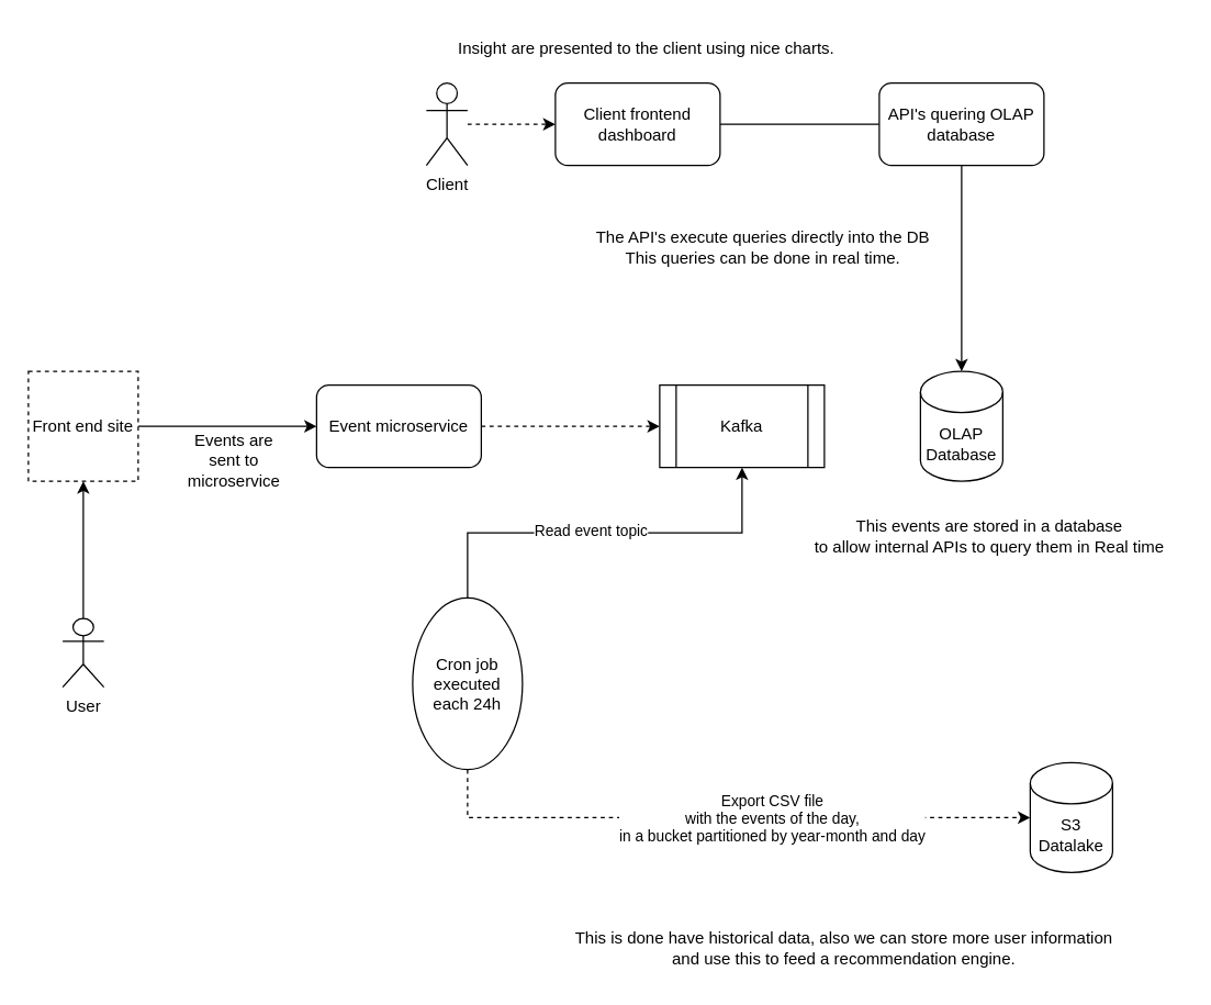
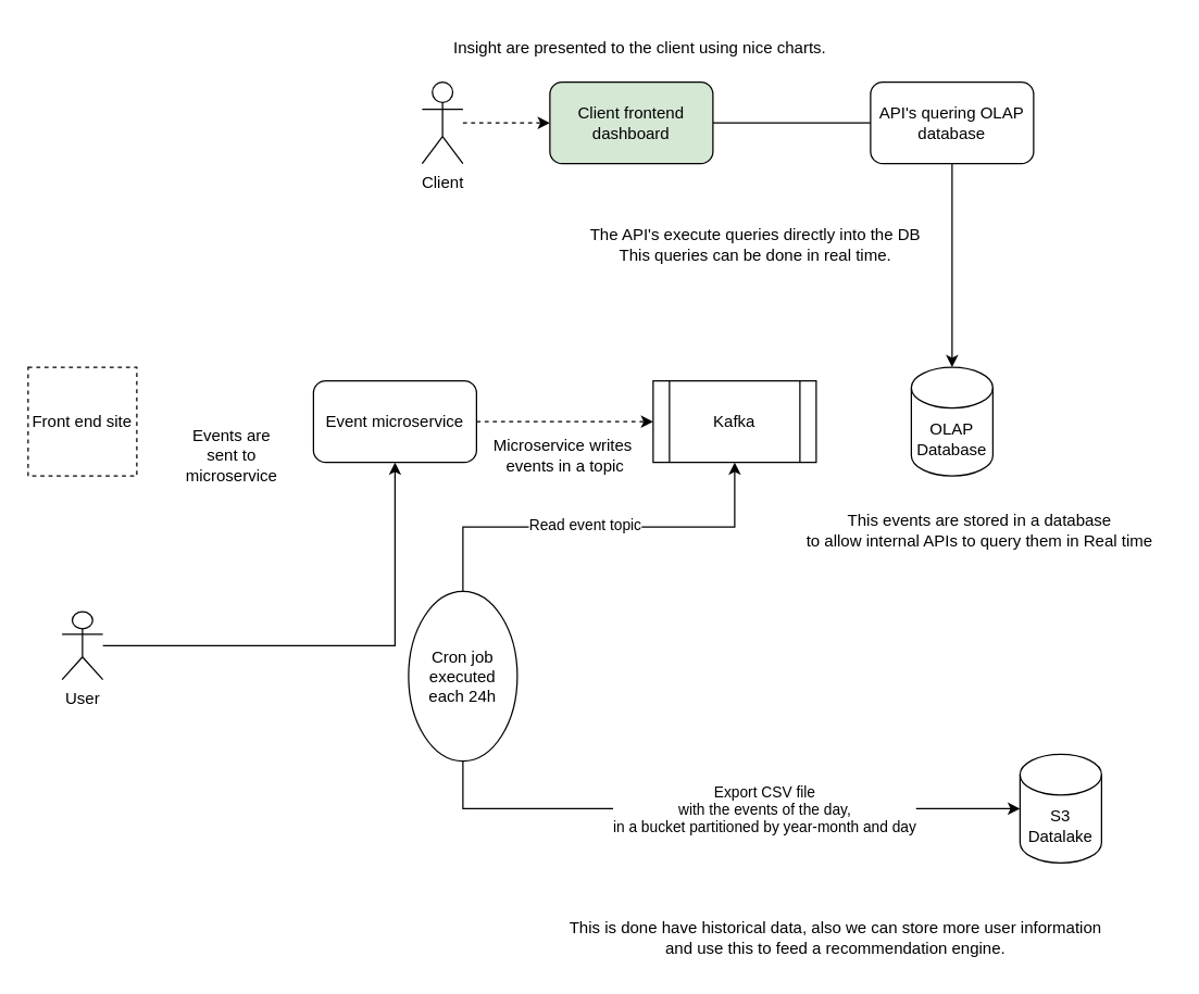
- <mxCell id="12" value="Client frontend dashboard" style="rounded=1;whiteSpace=wrap;html=1;" vertex="1" parent="1"><mxGeometry x="404" y="60" width="120" height="60" as="geometry" /></mxCell>
+ <mxCell id="12" value="Client frontend dashboard" style="rounded=1;whiteSpace=wrap;html=1;fillColor=#d5e8d4;" vertex="1" parent="1"><mxGeometry x="404" y="60" width="120" height="60" as="geometry" /></mxCell>
- <mxCell id="2" style="edgeStyle=orthogonalEdgeStyle;rounded=0;orthogonalLoop=1;jettySize=auto;html=1;exitX=1;exitY=0.5;exitDx=0;exitDy=0;entryX=0;entryY=0.5;entryDx=0;entryDy=0;" edge="1" parent="1" source="3" target="8"><mxGeometry relative="1" as="geometry" /></mxCell>
+ <mxCell id="18" value="Microservice writes&amp;nbsp;&lt;br&gt;events in a topic" style="text;html=1;align=center;verticalAlign=middle;resizable=0;points=[];autosize=1;strokeColor=none;fillColor=none;" vertex="1" parent="1"><mxGeometry x="350" y="315" width="130" height="40" as="geometry" /></mxCell>
- <mxCell id="15" style="edgeStyle=orthogonalEdgeStyle;rounded=0;orthogonalLoop=1;jettySize=auto;html=1;entryX=0.5;entryY=1;entryDx=0;entryDy=0;" edge="1" parent="1" source="16" target="3"><mxGeometry relative="1" as="geometry" /></mxCell>
+ <mxCell id="15" style="edgeStyle=orthogonalEdgeStyle;rounded=0;orthogonalLoop=1;jettySize=auto;html=1;" edge="1" parent="1" source="16" target="8"><mxGeometry relative="1" as="geometry" /></mxCell>
- <mxCell id="24" style="edgeStyle=orthogonalEdgeStyle;rounded=0;orthogonalLoop=1;jettySize=auto;html=1;exitX=0.5;exitY=1;exitDx=0;exitDy=0;entryX=0;entryY=0.5;entryDx=0;entryDy=0;entryPerimeter=0;dashed=1;" edge="1" parent="1" source="26" target="5"><mxGeometry relative="1" as="geometry" /></mxCell>
+ <mxCell id="24" style="edgeStyle=orthogonalEdgeStyle;rounded=0;orthogonalLoop=1;jettySize=auto;html=1;exitX=0.5;exitY=1;exitDx=0;exitDy=0;entryX=0;entryY=0.5;entryDx=0;entryDy=0;entryPerimeter=0;" edge="1" parent="1" source="26" target="5"><mxGeometry relative="1" as="geometry" /></mxCell>
